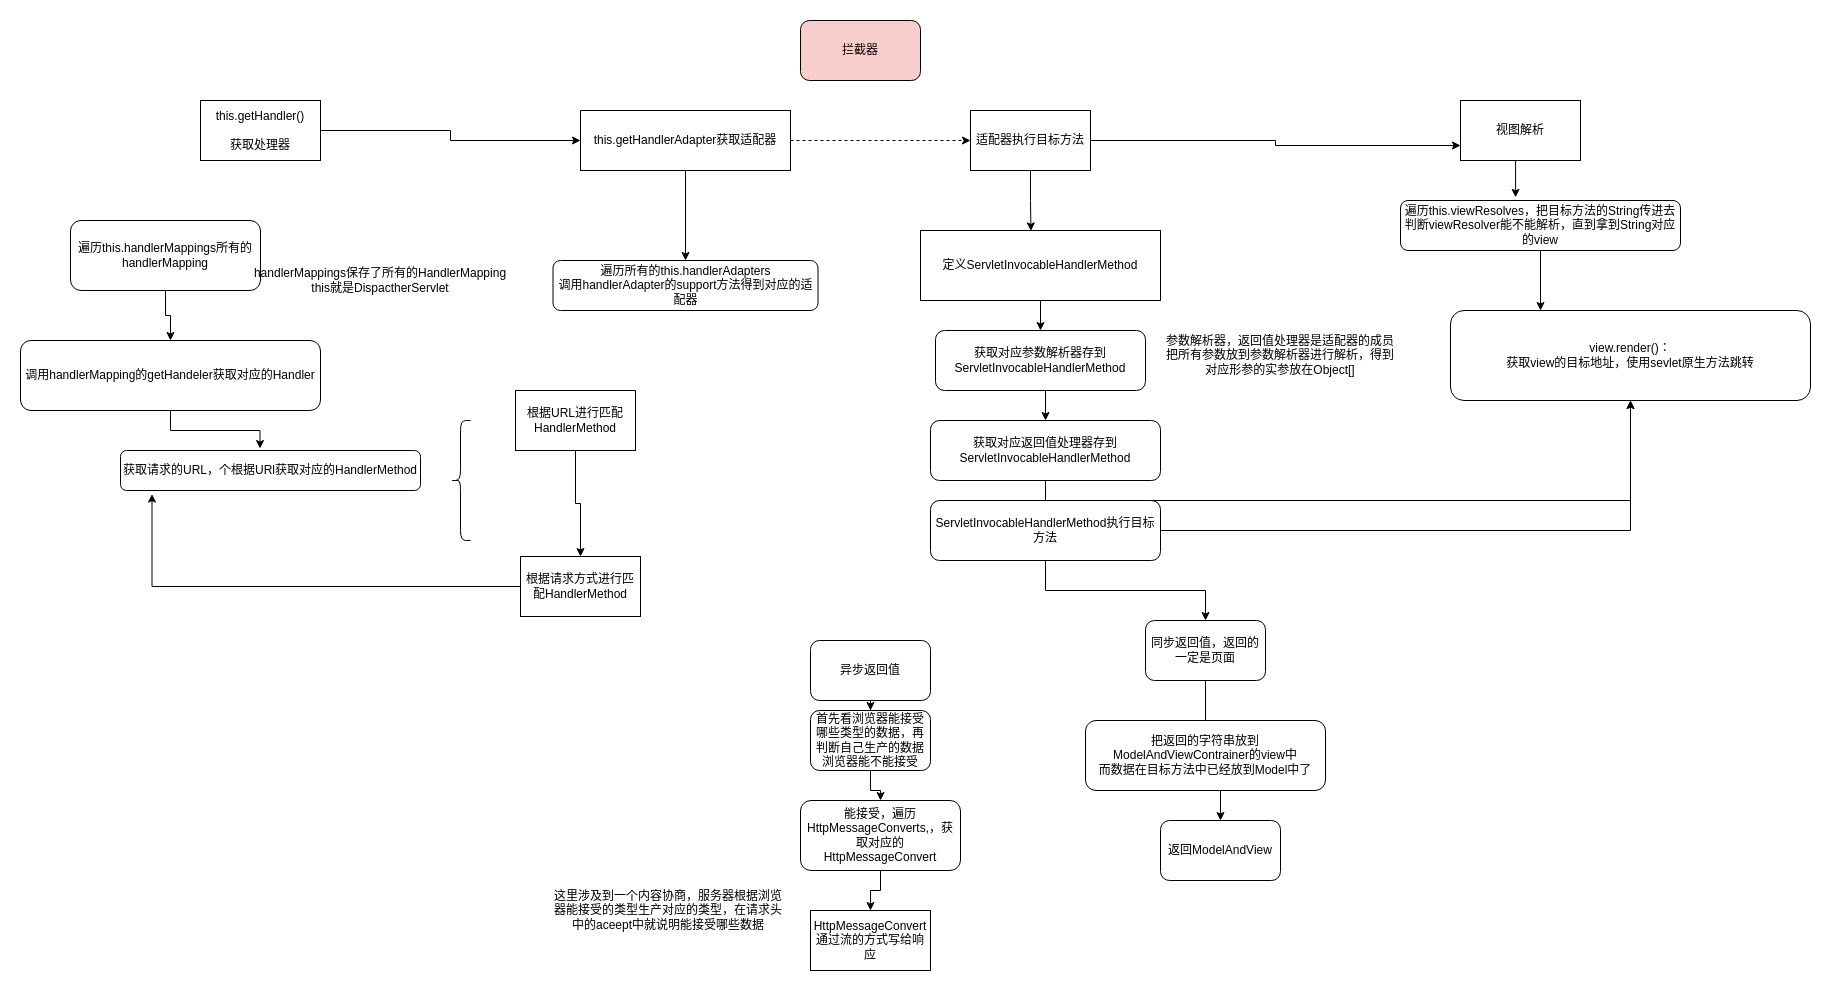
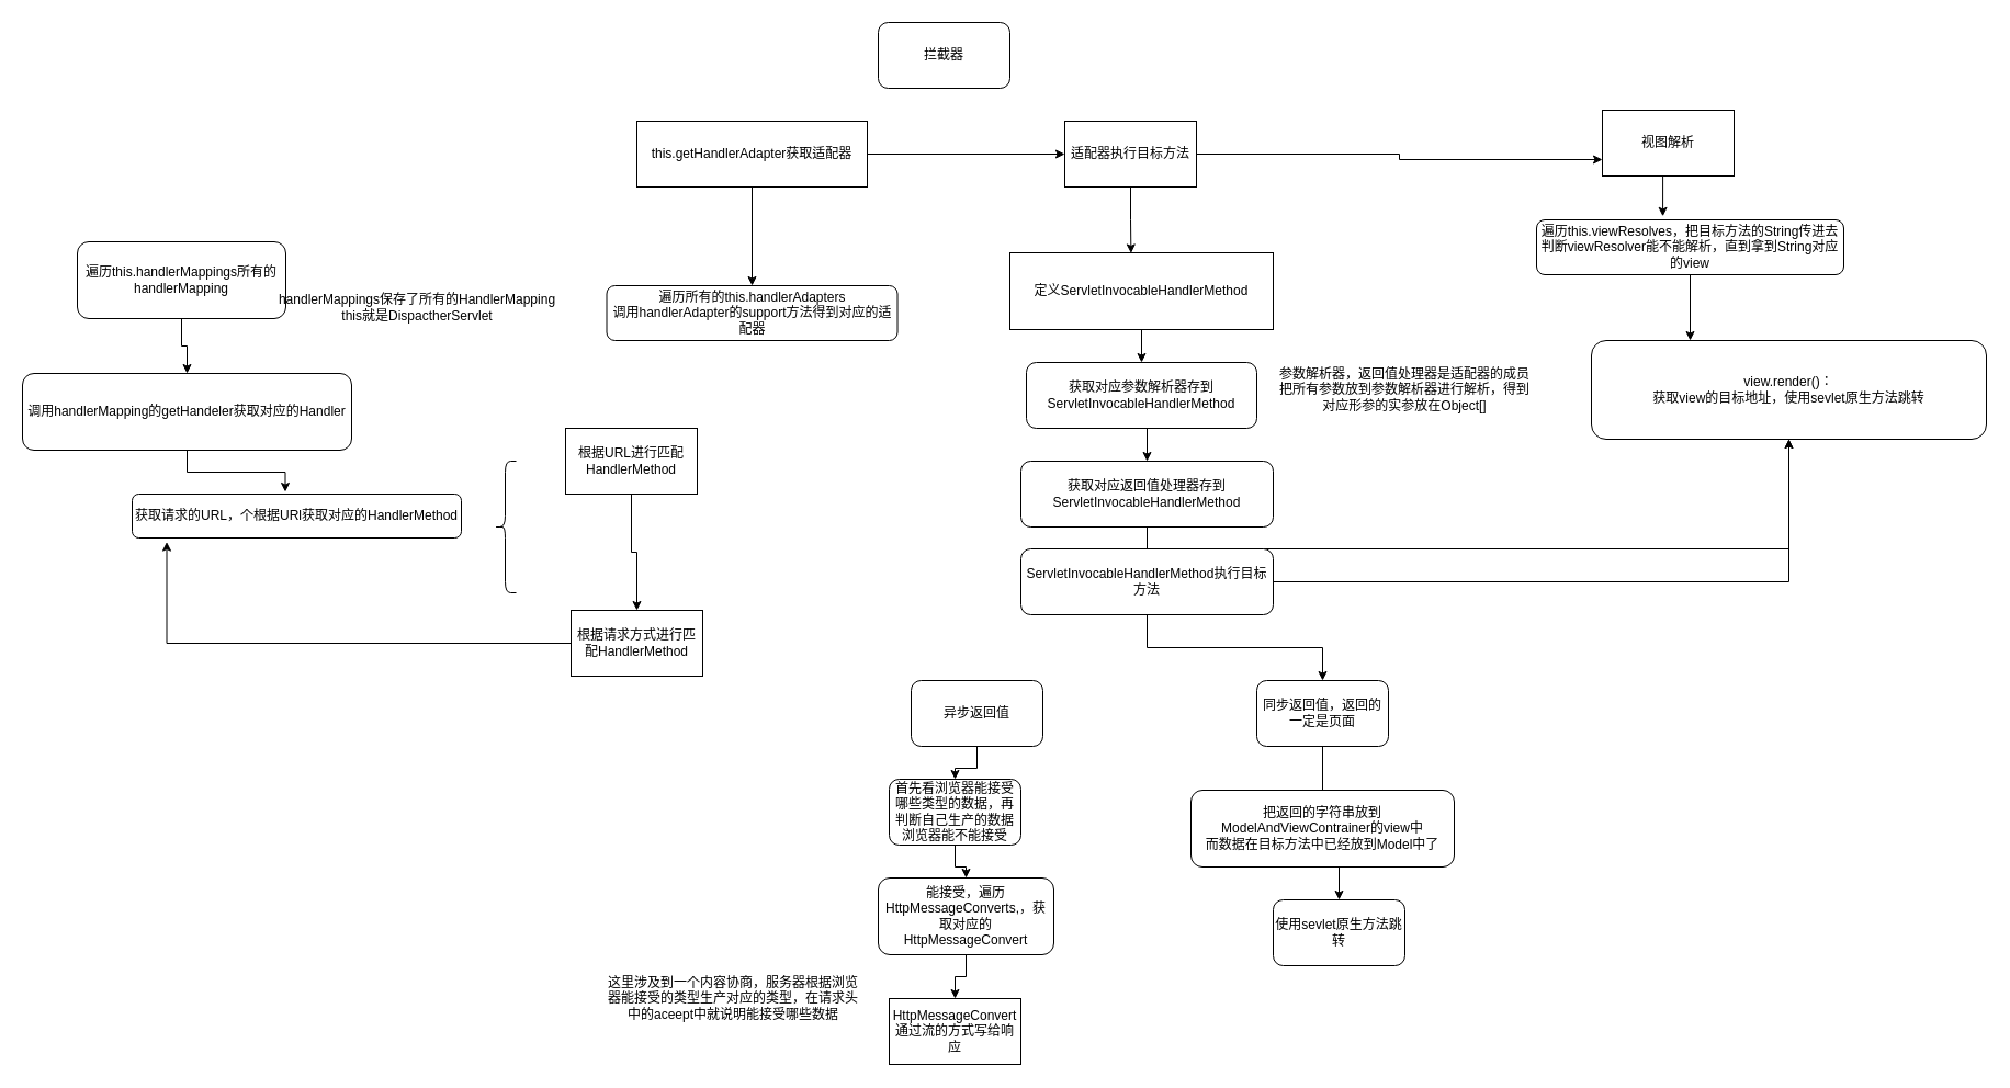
- <mxCell id="38" value="拦截器" style="rounded=1;whiteSpace=wrap;html=1;fillColor=#f8cecc;" vertex="1" parent="1"><mxGeometry x="800" y="20" width="120" height="60" as="geometry" /></mxCell>
+ <mxCell id="38" value="拦截器" style="rounded=1;whiteSpace=wrap;html=1;" vertex="1" parent="1"><mxGeometry x="800" y="20" width="120" height="60" as="geometry" /></mxCell>
- <mxCell id="3" value="this.getHandler()&lt;br&gt;&lt;br&gt;获取处理器" style="rounded=0;whiteSpace=wrap;html=1;" vertex="1" parent="1"><mxGeometry x="200" y="100" width="120" height="60" as="geometry" /></mxCell>
- <mxCell id="2" style="edgeStyle=orthogonalEdgeStyle;rounded=0;orthogonalLoop=1;jettySize=auto;html=1;entryX=0;entryY=0.5;entryDx=0;entryDy=0;" edge="1" parent="1" source="3" target="16"><mxGeometry relative="1" as="geometry" /></mxCell>
- <mxCell id="15" style="edgeStyle=orthogonalEdgeStyle;rounded=0;orthogonalLoop=1;jettySize=auto;html=1;entryX=0;entryY=0.5;entryDx=0;entryDy=0;dashed=1;" edge="1" parent="1" source="16" target="20"><mxGeometry relative="1" as="geometry" /></mxCell>
+ <mxCell id="15" style="edgeStyle=orthogonalEdgeStyle;rounded=0;orthogonalLoop=1;jettySize=auto;html=1;entryX=0;entryY=0.5;entryDx=0;entryDy=0;" edge="1" parent="1" source="16" target="20"><mxGeometry relative="1" as="geometry" /></mxCell>
- <mxCell id="32" value="异步返回值" style="rounded=1;whiteSpace=wrap;html=1;" vertex="1" parent="1"><mxGeometry x="810" y="640" width="120" height="60" as="geometry" /></mxCell>
+ <mxCell id="32" value="异步返回值" style="rounded=1;whiteSpace=wrap;html=1;" vertex="1" parent="1"><mxGeometry x="830" y="620" width="120" height="60" as="geometry" /></mxCell>
- <mxCell id="43" value="返回ModelAndView" style="rounded=1;whiteSpace=wrap;html=1;" vertex="1" parent="1"><mxGeometry x="1160" y="820" width="120" height="60" as="geometry" /></mxCell>
+ <mxCell id="43" value="使用sevlet原生方法跳转" style="rounded=1;whiteSpace=wrap;html=1;" vertex="1" parent="1"><mxGeometry x="1160" y="820" width="120" height="60" as="geometry" /></mxCell>
